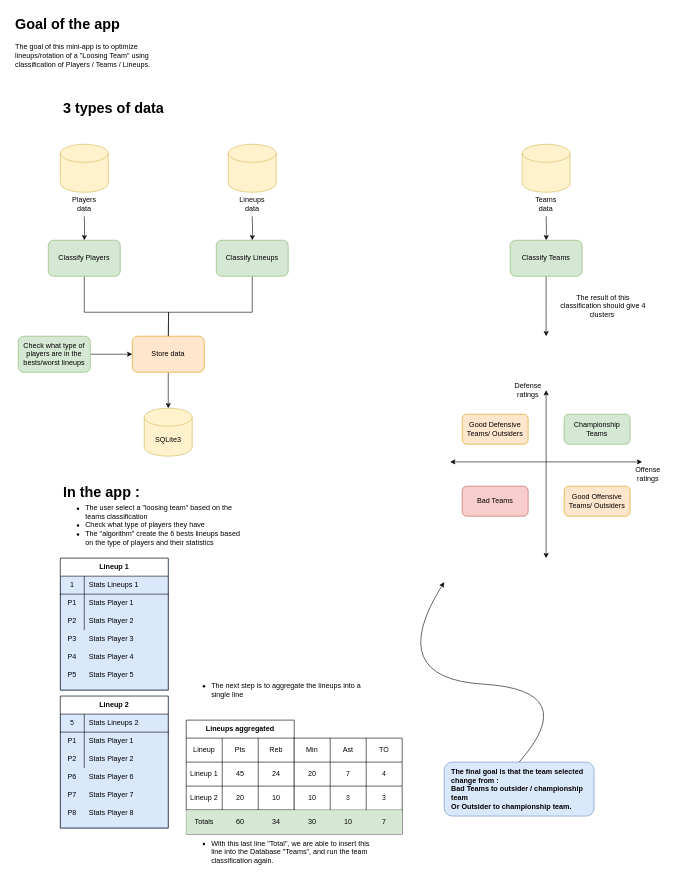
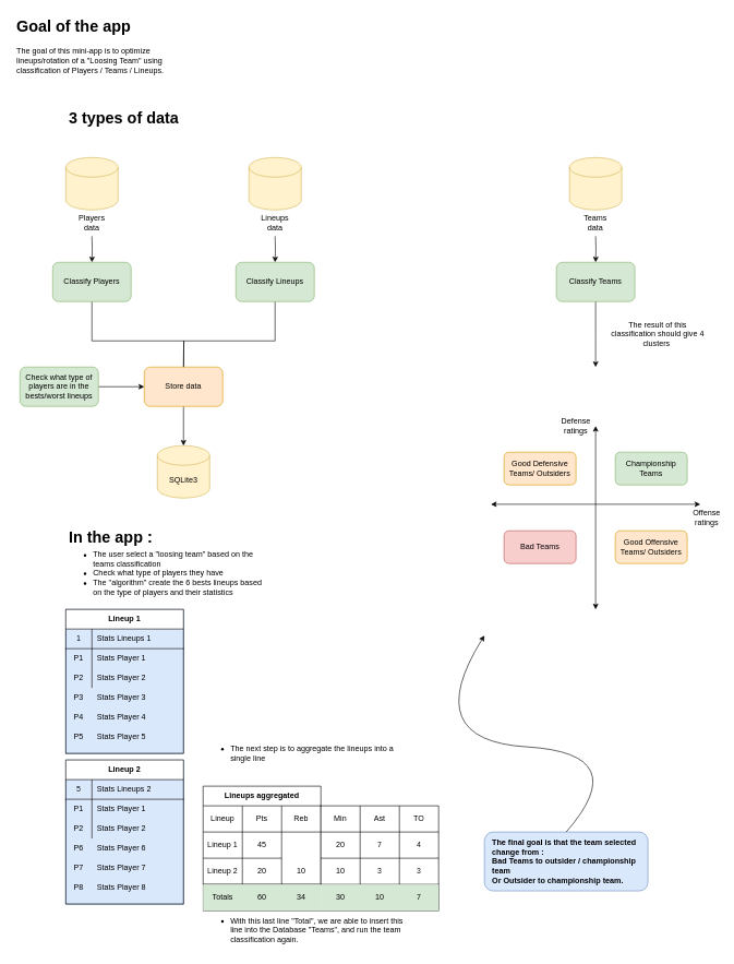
- <mxCell id="72" value="24" style="shape=partialRectangle;html=1;whiteSpace=wrap;connectable=0;fillColor=none;top=0;left=0;bottom=0;right=0;overflow=hidden;" vertex="1" parent="69"><mxGeometry x="120" width="60" height="40" as="geometry" /></mxCell>
